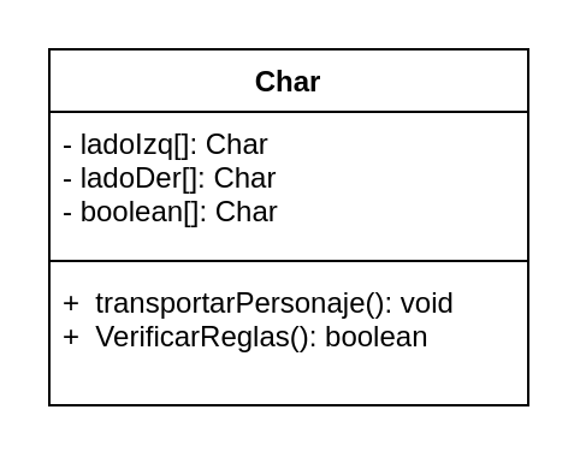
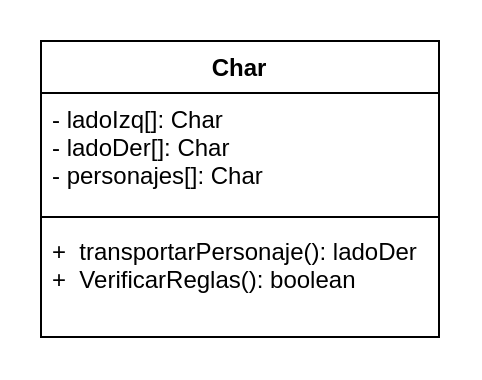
- <mxCell id="3" value="- ladoIzq[]: Char&#10;- ladoDer[]: Char&#10;- boolean[]: Char" style="text;strokeColor=none;fillColor=none;align=left;verticalAlign=top;spacingLeft=4;spacingRight=4;overflow=hidden;rotatable=0;points=[[0,0.5],[1,0.5]];portConstraint=eastwest;" vertex="1" parent="2"><mxGeometry y="26" width="199" height="58" as="geometry" /></mxCell>
+ <mxCell id="3" value="- ladoIzq[]: Char&#10;- ladoDer[]: Char&#10;- personajes[]: Char" style="text;strokeColor=none;fillColor=none;align=left;verticalAlign=top;spacingLeft=4;spacingRight=4;overflow=hidden;rotatable=0;points=[[0,0.5],[1,0.5]];portConstraint=eastwest;" vertex="1" parent="2"><mxGeometry y="26" width="199" height="58" as="geometry" /></mxCell>
- <mxCell id="5" value="+  transportarPersonaje(): void&#10;+  VerificarReglas(): boolean" style="text;strokeColor=none;fillColor=none;align=left;verticalAlign=top;spacingLeft=4;spacingRight=4;overflow=hidden;rotatable=0;points=[[0,0.5],[1,0.5]];portConstraint=eastwest;" vertex="1" parent="2"><mxGeometry y="92" width="199" height="56" as="geometry" /></mxCell>
+ <mxCell id="5" value="+  transportarPersonaje(): ladoDer&#10;+  VerificarReglas(): boolean" style="text;strokeColor=none;fillColor=none;align=left;verticalAlign=top;spacingLeft=4;spacingRight=4;overflow=hidden;rotatable=0;points=[[0,0.5],[1,0.5]];portConstraint=eastwest;" vertex="1" parent="2"><mxGeometry y="92" width="199" height="56" as="geometry" /></mxCell>
